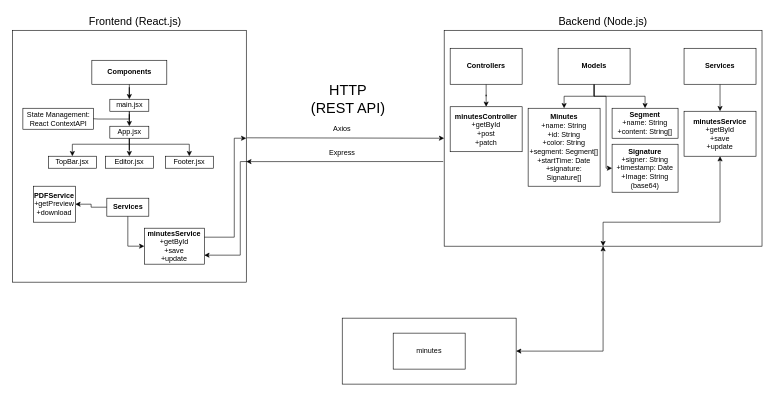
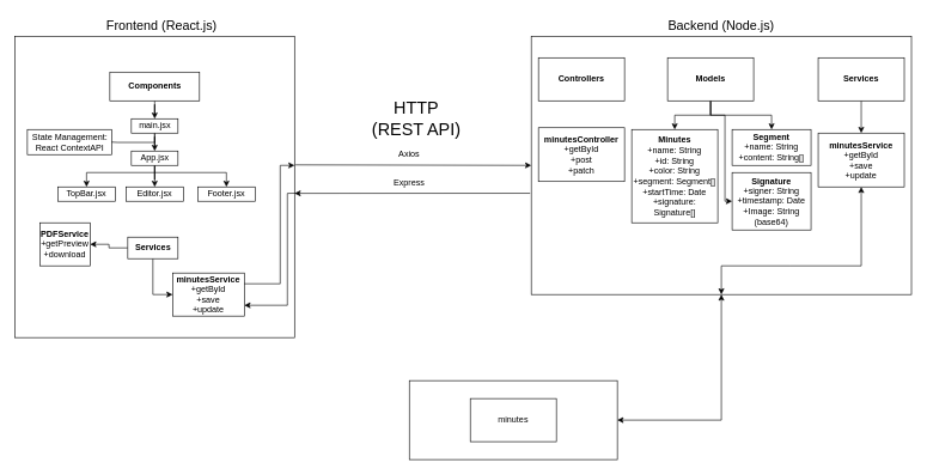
- <mxCell id="11" style="edgeStyle=orthogonalEdgeStyle;rounded=0;orthogonalLoop=1;jettySize=auto;html=1;entryX=0.5;entryY=0;entryDx=0;entryDy=0;" edge="1" parent="1" source="12" target="25"><mxGeometry relative="1" as="geometry" /></mxCell>
